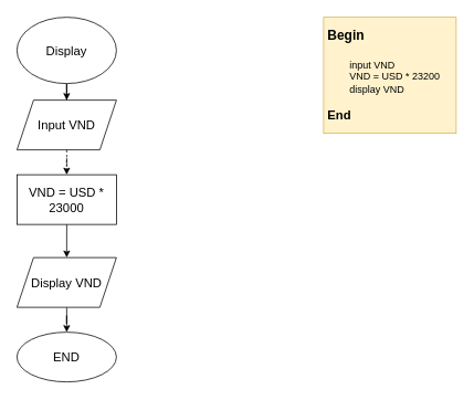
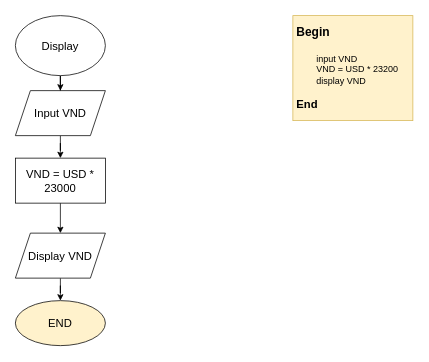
- <mxCell id="5" value="" style="edgeStyle=orthogonalEdgeStyle;rounded=0;orthogonalLoop=1;jettySize=auto;html=1;fontSize=15;dashed=1;" parent="1" source="6" target="8" edge="1"><mxGeometry relative="1" as="geometry" /></mxCell>
+ <mxCell id="5" value="" style="edgeStyle=orthogonalEdgeStyle;rounded=0;orthogonalLoop=1;jettySize=auto;html=1;fontSize=15;" parent="1" source="6" target="8" edge="1"><mxGeometry relative="1" as="geometry" /></mxCell>
- <mxCell id="11" value="END" style="ellipse;whiteSpace=wrap;html=1;fontSize=15;" parent="1" vertex="1"><mxGeometry x="20" y="400" width="120" height="60" as="geometry" /></mxCell>
+ <mxCell id="11" value="END" style="ellipse;whiteSpace=wrap;html=1;fontSize=15;fillColor=#fff2cc;" parent="1" vertex="1"><mxGeometry x="20" y="400" width="120" height="60" as="geometry" /></mxCell>
